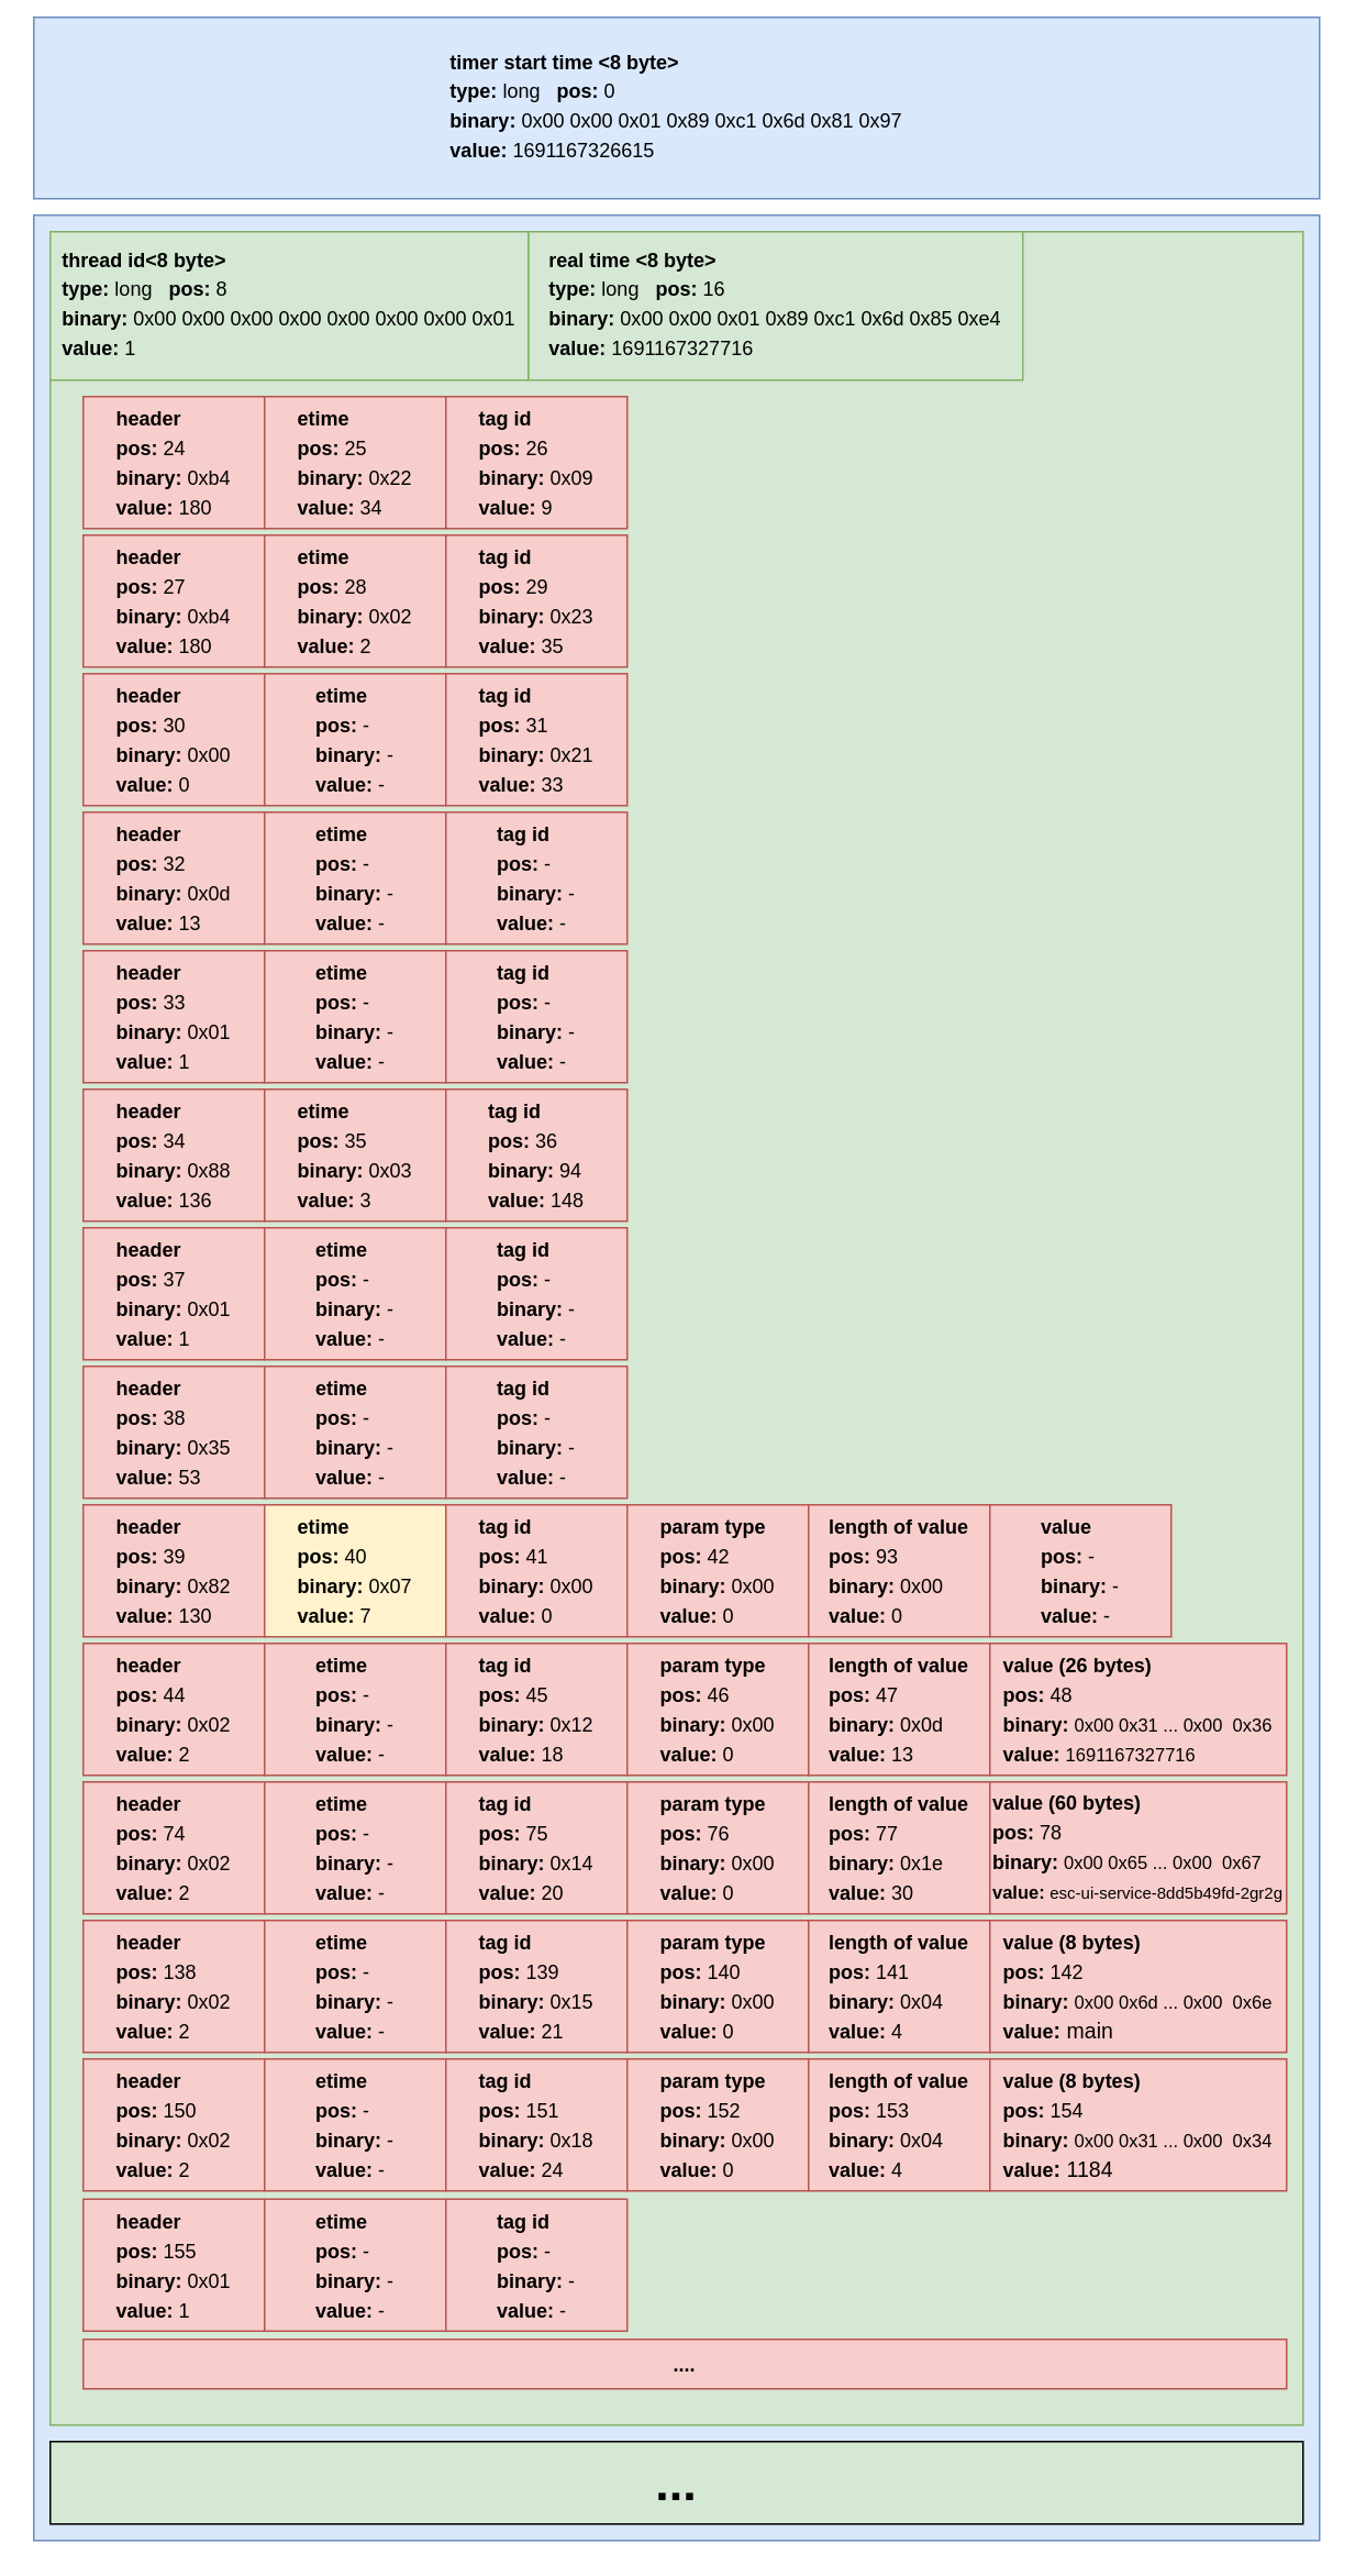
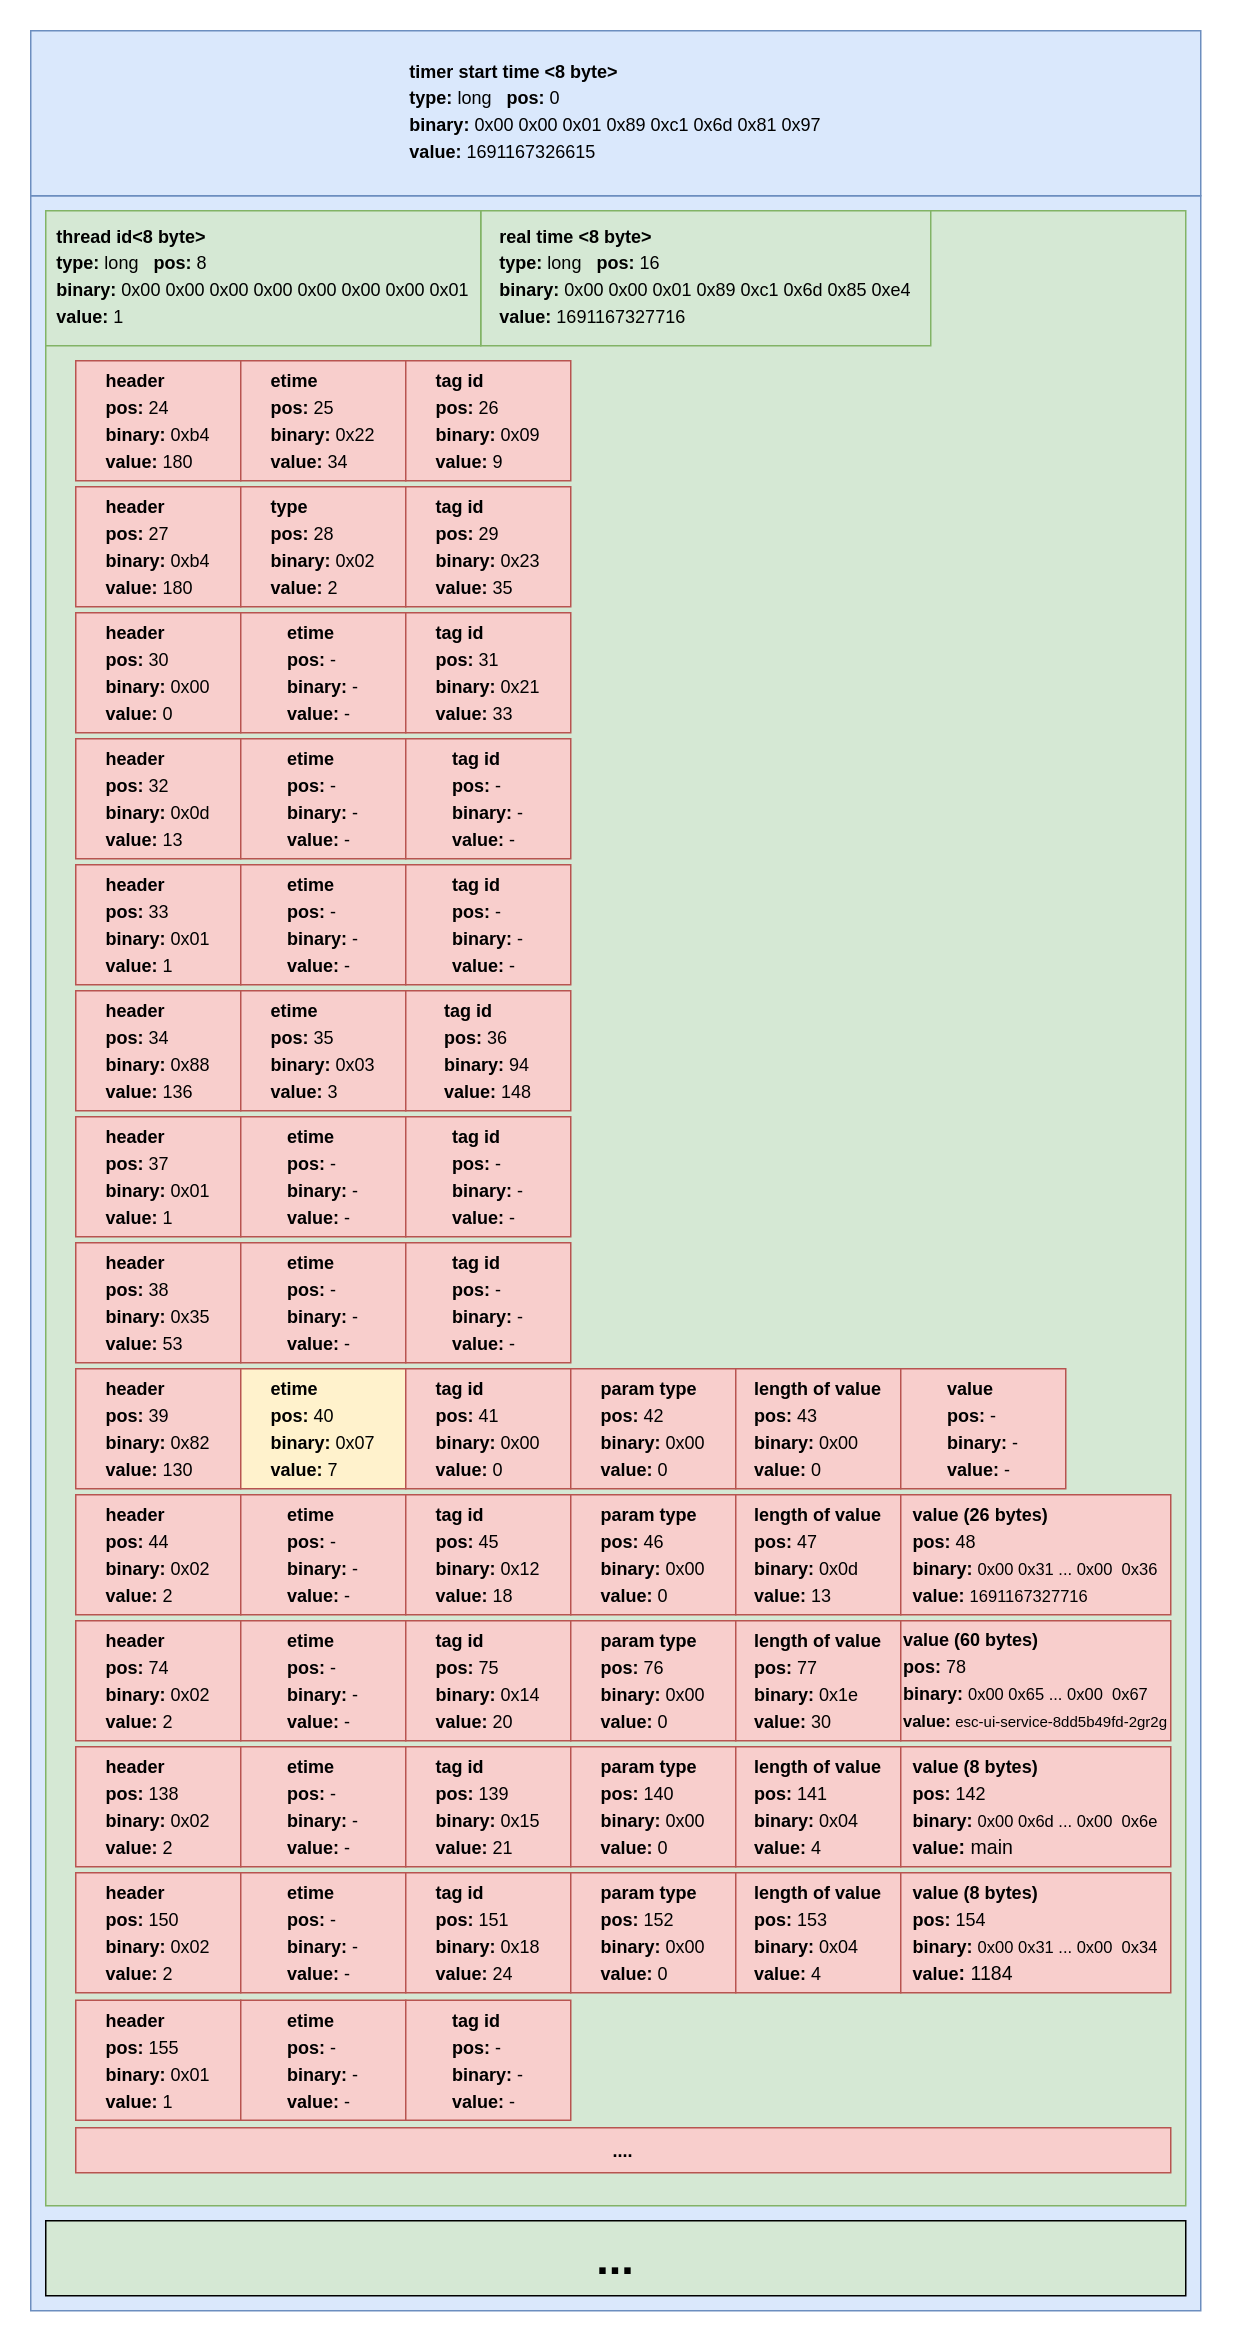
- <mxCell id="5" value="&lt;div style=&quot;text-align: justify;&quot;&gt;&lt;b style=&quot;background-color: initial;&quot;&gt;timer start time &amp;lt;8 byte&amp;gt;&lt;/b&gt;&lt;/div&gt;&lt;div style=&quot;border-color: var(--border-color); text-align: justify; line-height: 18px;&quot;&gt;&lt;b style=&quot;border-color: var(--border-color); background-color: initial;&quot;&gt;type: &lt;/b&gt;&lt;span style=&quot;border-color: var(--border-color); background-color: initial;&quot;&gt;long&amp;nbsp; &amp;nbsp;&lt;/span&gt;&lt;b style=&quot;border-color: var(--border-color);&quot;&gt;pos:&lt;/b&gt;&amp;nbsp;0&lt;/div&gt;&lt;div style=&quot;border-color: var(--border-color); text-align: justify; line-height: 18px;&quot;&gt;&lt;b style=&quot;border-color: var(--border-color); background-color: initial;&quot;&gt;binary:&amp;nbsp;&lt;/b&gt;0x00 0x00 0x01 0x89 0xc1 0x6d 0x81 0x97&lt;/div&gt;&lt;div style=&quot;border-color: var(--border-color); text-align: justify; line-height: 18px;&quot;&gt;&lt;b style=&quot;border-color: var(--border-color); background-color: initial;&quot;&gt;value:&amp;nbsp;&lt;/b&gt;1691167326615&lt;/div&gt;" style="rounded=0;whiteSpace=wrap;html=1;fillColor=#dae8fc;strokeColor=#6c8ebf;" vertex="1" parent="1"><mxGeometry x="20" y="10" width="780" height="110" as="geometry" /></mxCell>
+ <mxCell id="5" value="&lt;div style=&quot;text-align: justify;&quot;&gt;&lt;b style=&quot;background-color: initial;&quot;&gt;timer start time &amp;lt;8 byte&amp;gt;&lt;/b&gt;&lt;/div&gt;&lt;div style=&quot;border-color: var(--border-color); text-align: justify; line-height: 18px;&quot;&gt;&lt;b style=&quot;border-color: var(--border-color); background-color: initial;&quot;&gt;type: &lt;/b&gt;&lt;span style=&quot;border-color: var(--border-color); background-color: initial;&quot;&gt;long&amp;nbsp; &amp;nbsp;&lt;/span&gt;&lt;b style=&quot;border-color: var(--border-color);&quot;&gt;pos:&lt;/b&gt;&amp;nbsp;0&lt;/div&gt;&lt;div style=&quot;border-color: var(--border-color); text-align: justify; line-height: 18px;&quot;&gt;&lt;b style=&quot;border-color: var(--border-color); background-color: initial;&quot;&gt;binary:&amp;nbsp;&lt;/b&gt;0x00 0x00 0x01 0x89 0xc1 0x6d 0x81 0x97&lt;/div&gt;&lt;div style=&quot;border-color: var(--border-color); text-align: justify; line-height: 18px;&quot;&gt;&lt;b style=&quot;border-color: var(--border-color); background-color: initial;&quot;&gt;value:&amp;nbsp;&lt;/b&gt;1691167326615&lt;/div&gt;" style="rounded=0;whiteSpace=wrap;html=1;fillColor=#dae8fc;strokeColor=#6c8ebf;" vertex="1" parent="1"><mxGeometry x="20" y="20" width="780" height="110" as="geometry" /></mxCell>
- <mxCell id="12" value="&lt;div style=&quot;text-align: justify; line-height: 150%;&quot;&gt;&lt;span style=&quot;background-color: initial;&quot;&gt;etime&lt;/span&gt;&lt;/div&gt;&lt;div style=&quot;text-align: justify; line-height: 150%;&quot;&gt;&lt;span style=&quot;background-color: initial;&quot;&gt;pos: &lt;span style=&quot;font-weight: 400;&quot;&gt;28&lt;/span&gt;&lt;/span&gt;&lt;/div&gt;&lt;div style=&quot;text-align: justify; line-height: 150%;&quot;&gt;&lt;span style=&quot;background-color: initial;&quot;&gt;binary:&amp;nbsp;&lt;/span&gt;&lt;span style=&quot;background-color: initial; font-weight: 400;&quot;&gt;0x02&lt;/span&gt;&lt;/div&gt;&lt;div style=&quot;text-align: justify; line-height: 150%;&quot;&gt;&lt;span style=&quot;background-color: initial;&quot;&gt;value: &lt;span style=&quot;font-weight: 400;&quot;&gt;2&lt;/span&gt;&lt;/span&gt;&lt;/div&gt;" style="rounded=0;whiteSpace=wrap;html=1;fillColor=#f8cecc;strokeColor=#b85450;align=center;fontStyle=1" vertex="1" parent="1"><mxGeometry x="160" y="324" width="110" height="80" as="geometry" /></mxCell>
+ <mxCell id="12" value="&lt;div style=&quot;text-align: justify; line-height: 150%;&quot;&gt;&lt;span style=&quot;background-color: initial;&quot;&gt;type&lt;/span&gt;&lt;/div&gt;&lt;div style=&quot;text-align: justify; line-height: 150%;&quot;&gt;&lt;span style=&quot;background-color: initial;&quot;&gt;pos: &lt;span style=&quot;font-weight: 400;&quot;&gt;28&lt;/span&gt;&lt;/span&gt;&lt;/div&gt;&lt;div style=&quot;text-align: justify; line-height: 150%;&quot;&gt;&lt;span style=&quot;background-color: initial;&quot;&gt;binary:&amp;nbsp;&lt;/span&gt;&lt;span style=&quot;background-color: initial; font-weight: 400;&quot;&gt;0x02&lt;/span&gt;&lt;/div&gt;&lt;div style=&quot;text-align: justify; line-height: 150%;&quot;&gt;&lt;span style=&quot;background-color: initial;&quot;&gt;value: &lt;span style=&quot;font-weight: 400;&quot;&gt;2&lt;/span&gt;&lt;/span&gt;&lt;/div&gt;" style="rounded=0;whiteSpace=wrap;html=1;fillColor=#f8cecc;strokeColor=#b85450;align=center;fontStyle=1" vertex="1" parent="1"><mxGeometry x="160" y="324" width="110" height="80" as="geometry" /></mxCell>
- <mxCell id="39" value="&lt;div style=&quot;text-align: justify; line-height: 150%;&quot;&gt;length of value&lt;/div&gt;&lt;div style=&quot;text-align: justify; line-height: 150%;&quot;&gt;&lt;span style=&quot;background-color: initial;&quot;&gt;pos: &lt;span style=&quot;font-weight: 400;&quot;&gt;93&lt;/span&gt;&lt;/span&gt;&lt;/div&gt;&lt;div style=&quot;text-align: justify; line-height: 150%;&quot;&gt;&lt;span style=&quot;background-color: initial;&quot;&gt;binary: &lt;span style=&quot;font-weight: 400;&quot;&gt;0x00&lt;/span&gt;&lt;/span&gt;&lt;/div&gt;&lt;div style=&quot;text-align: justify; line-height: 150%;&quot;&gt;&lt;span style=&quot;background-color: initial;&quot;&gt;value: &lt;span style=&quot;font-weight: 400;&quot;&gt;0&lt;/span&gt;&lt;/span&gt;&lt;/div&gt;" style="rounded=0;whiteSpace=wrap;html=1;fillColor=#f8cecc;strokeColor=#b85450;align=center;fontStyle=1" vertex="1" parent="1"><mxGeometry x="490" y="912" width="110" height="80" as="geometry" /></mxCell>
+ <mxCell id="39" value="&lt;div style=&quot;text-align: justify; line-height: 150%;&quot;&gt;length of value&lt;/div&gt;&lt;div style=&quot;text-align: justify; line-height: 150%;&quot;&gt;&lt;span style=&quot;background-color: initial;&quot;&gt;pos: &lt;span style=&quot;font-weight: 400;&quot;&gt;43&lt;/span&gt;&lt;/span&gt;&lt;/div&gt;&lt;div style=&quot;text-align: justify; line-height: 150%;&quot;&gt;&lt;span style=&quot;background-color: initial;&quot;&gt;binary: &lt;span style=&quot;font-weight: 400;&quot;&gt;0x00&lt;/span&gt;&lt;/span&gt;&lt;/div&gt;&lt;div style=&quot;text-align: justify; line-height: 150%;&quot;&gt;&lt;span style=&quot;background-color: initial;&quot;&gt;value: &lt;span style=&quot;font-weight: 400;&quot;&gt;0&lt;/span&gt;&lt;/span&gt;&lt;/div&gt;" style="rounded=0;whiteSpace=wrap;html=1;fillColor=#f8cecc;strokeColor=#b85450;align=center;fontStyle=1" vertex="1" parent="1"><mxGeometry x="490" y="912" width="110" height="80" as="geometry" /></mxCell>
